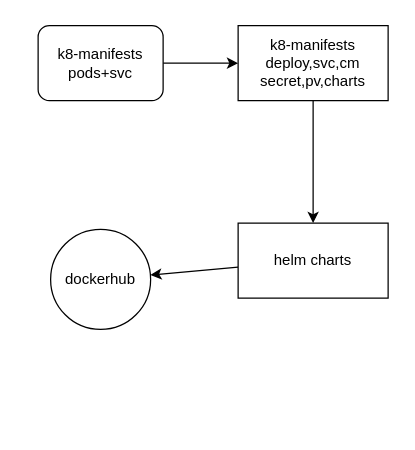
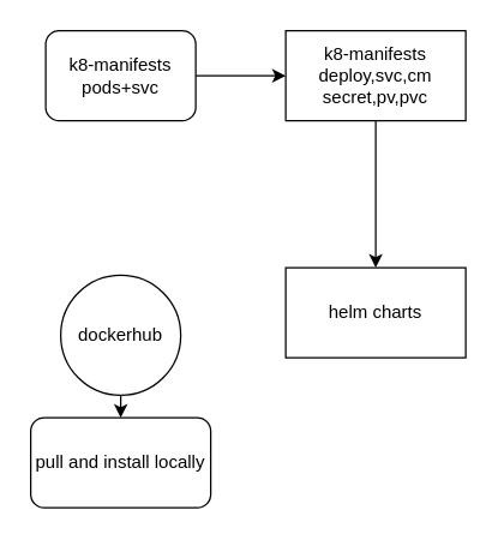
- <mxCell id="3" value="k8-manifests&lt;br&gt;deploy,svc,cm&lt;br&gt;secret,pv,charts" style="rounded=0;whiteSpace=wrap;html=1;" vertex="1" parent="1"><mxGeometry x="190" y="20" width="120" height="60" as="geometry" /></mxCell>
+ <mxCell id="3" value="k8-manifests&lt;br&gt;deploy,svc,cm&lt;br&gt;secret,pv,pvc" style="rounded=0;whiteSpace=wrap;html=1;" vertex="1" parent="1"><mxGeometry x="190" y="20" width="120" height="60" as="geometry" /></mxCell>
- <mxCell id="4" style="edgeStyle=none;html=1;" edge="1" parent="1" source="5" target="9"><mxGeometry relative="1" as="geometry"><mxPoint x="250" y="288" as="targetPoint" /></mxGeometry></mxCell>
+ <mxCell id="8" style="edgeStyle=none;html=1;exitX=0.5;exitY=1;exitDx=0;exitDy=0;" edge="1" parent="1" source="9" target="10"><mxGeometry relative="1" as="geometry"><mxPoint x="80" y="288" as="targetPoint" /></mxGeometry></mxCell>
+ <mxCell id="10" value="pull and install locally" style="rounded=1;whiteSpace=wrap;html=1;" vertex="1" parent="1"><mxGeometry x="20" y="278" width="120" height="60" as="geometry" /></mxCell>
